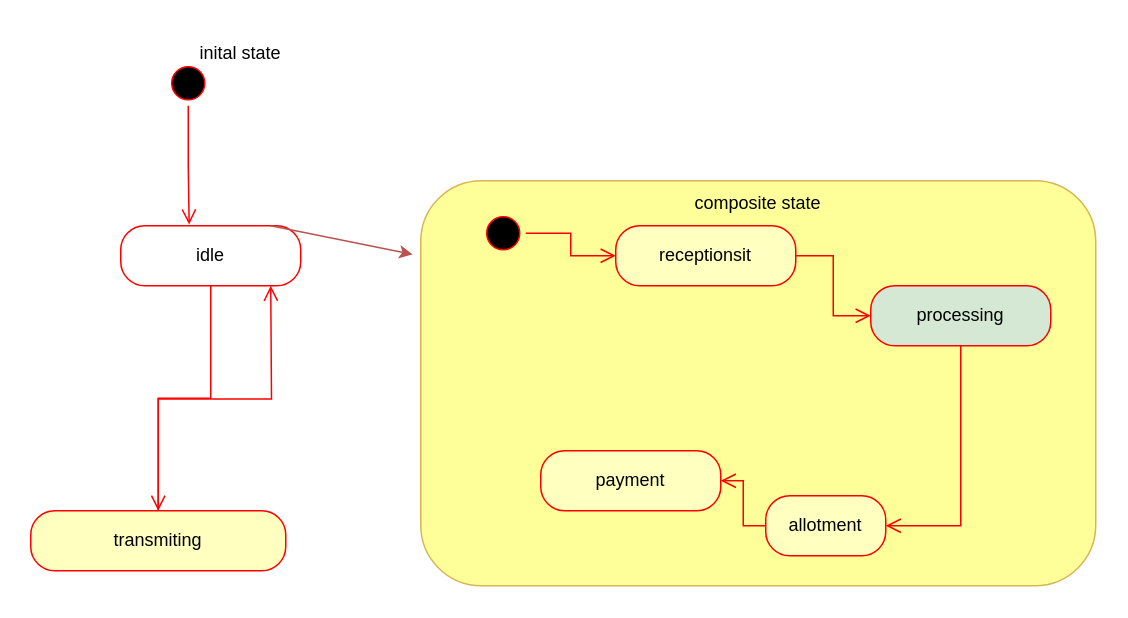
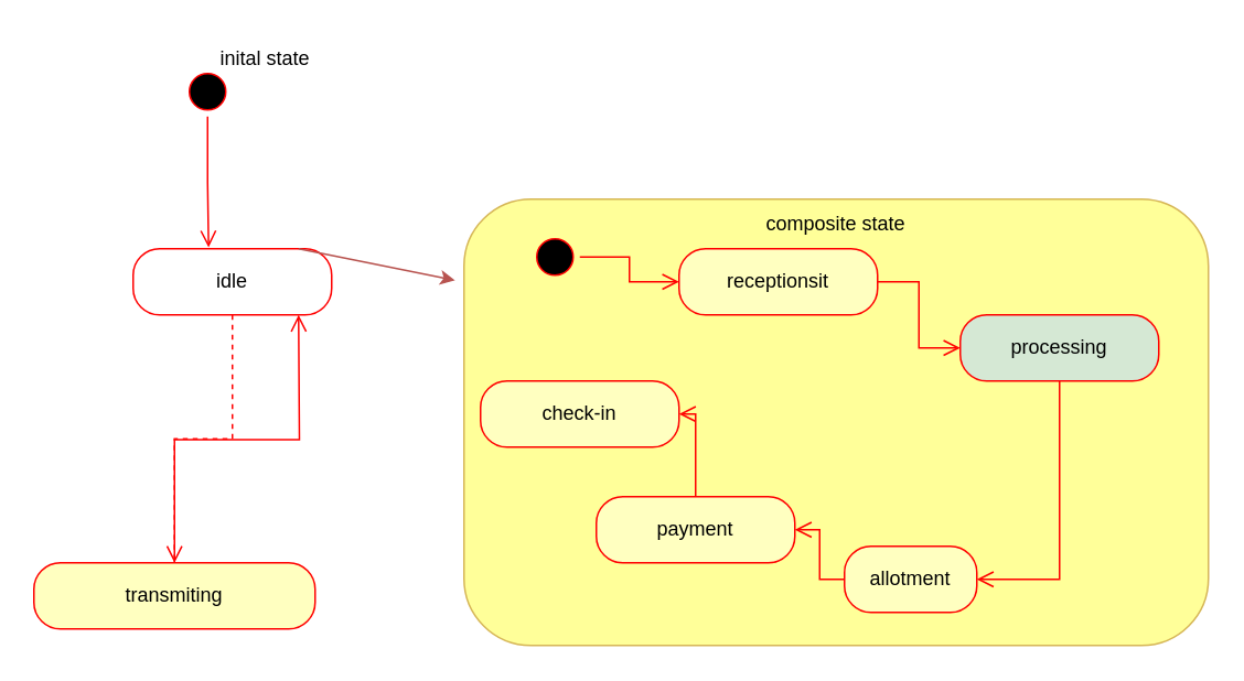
- <mxCell id="5" value="" style="edgeStyle=orthogonalEdgeStyle;html=1;verticalAlign=bottom;endArrow=open;endSize=8;strokeColor=#ff0000;rounded=0;" edge="1" source="4" parent="1" target="6"><mxGeometry relative="1" as="geometry"><mxPoint x="125" y="230" as="targetPoint" /></mxGeometry></mxCell>
+ <mxCell id="5" value="" style="edgeStyle=orthogonalEdgeStyle;html=1;verticalAlign=bottom;endArrow=open;endSize=8;strokeColor=#ff0000;rounded=0;dashed=1;" edge="1" source="4" parent="1" target="6"><mxGeometry relative="1" as="geometry"><mxPoint x="125" y="230" as="targetPoint" /></mxGeometry></mxCell>
+ <mxCell id="19" value="check-in" style="rounded=1;whiteSpace=wrap;html=1;arcSize=40;fontColor=#000000;fillColor=#ffffc0;strokeColor=#ff0000;" vertex="1" parent="1"><mxGeometry x="290" y="230" width="120" height="40" as="geometry" /></mxCell>
+ <mxCell id="18" value="" style="edgeStyle=orthogonalEdgeStyle;html=1;verticalAlign=bottom;endArrow=open;endSize=8;strokeColor=#ff0000;rounded=0;entryX=1;entryY=0.5;entryDx=0;entryDy=0;" edge="1" source="17" parent="1" target="19"><mxGeometry relative="1" as="geometry"><mxPoint x="420" y="400" as="targetPoint" /></mxGeometry></mxCell>
